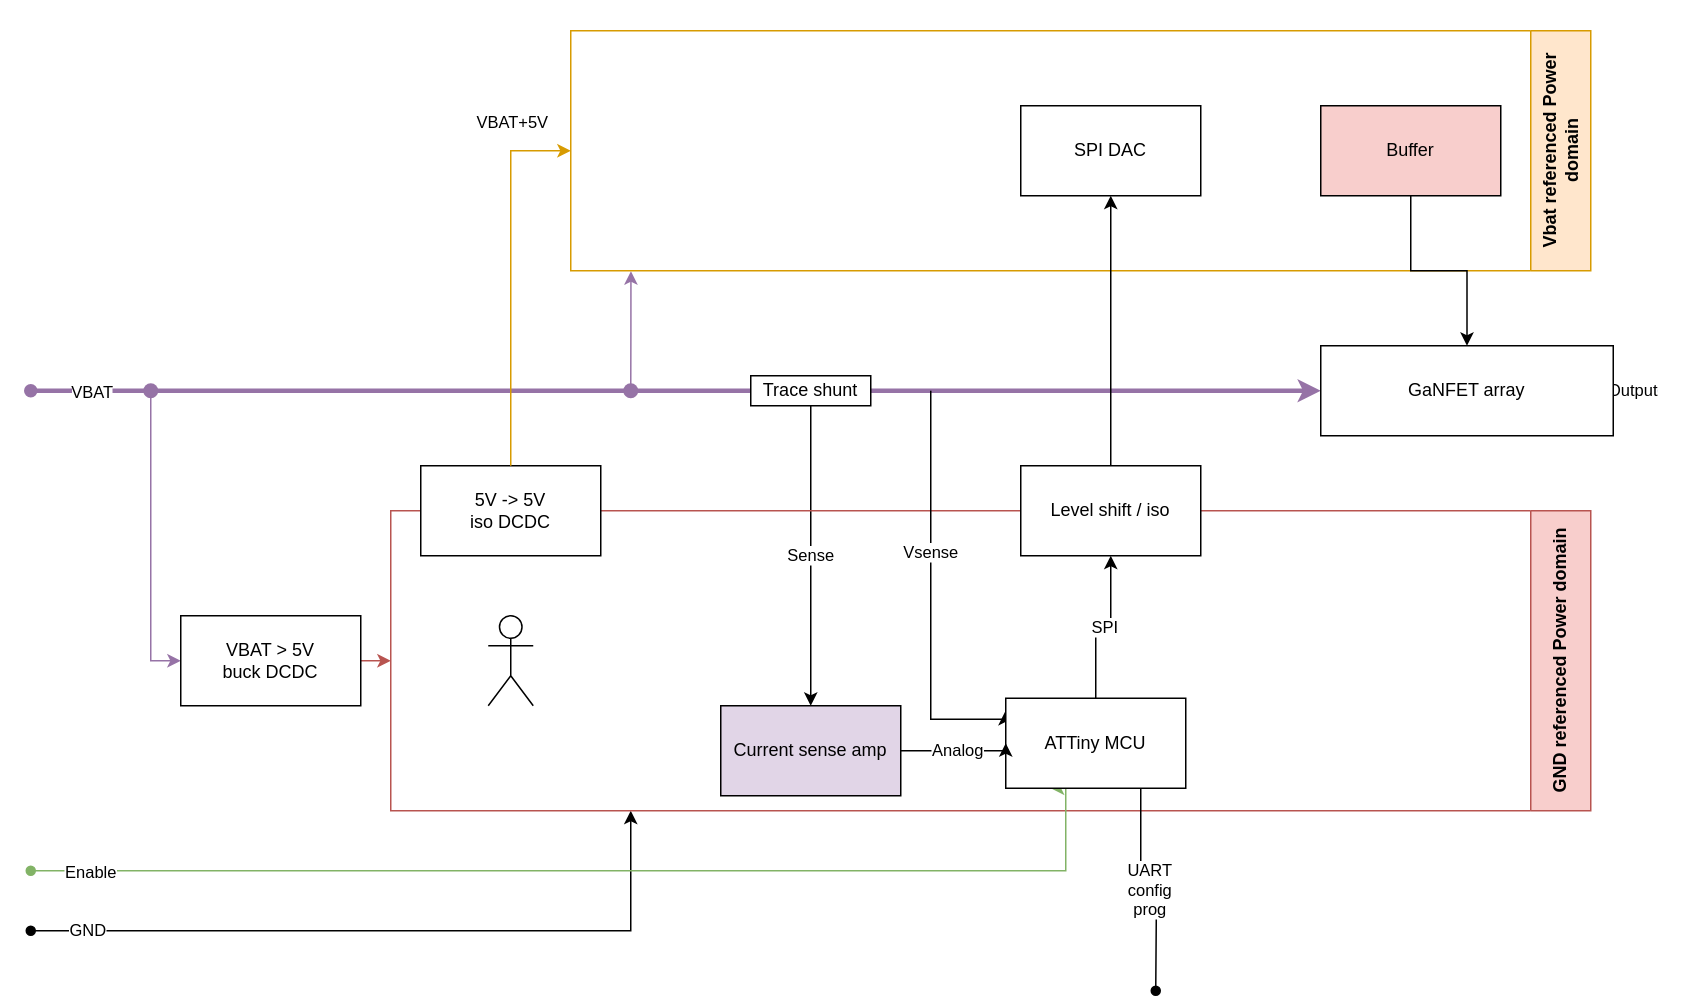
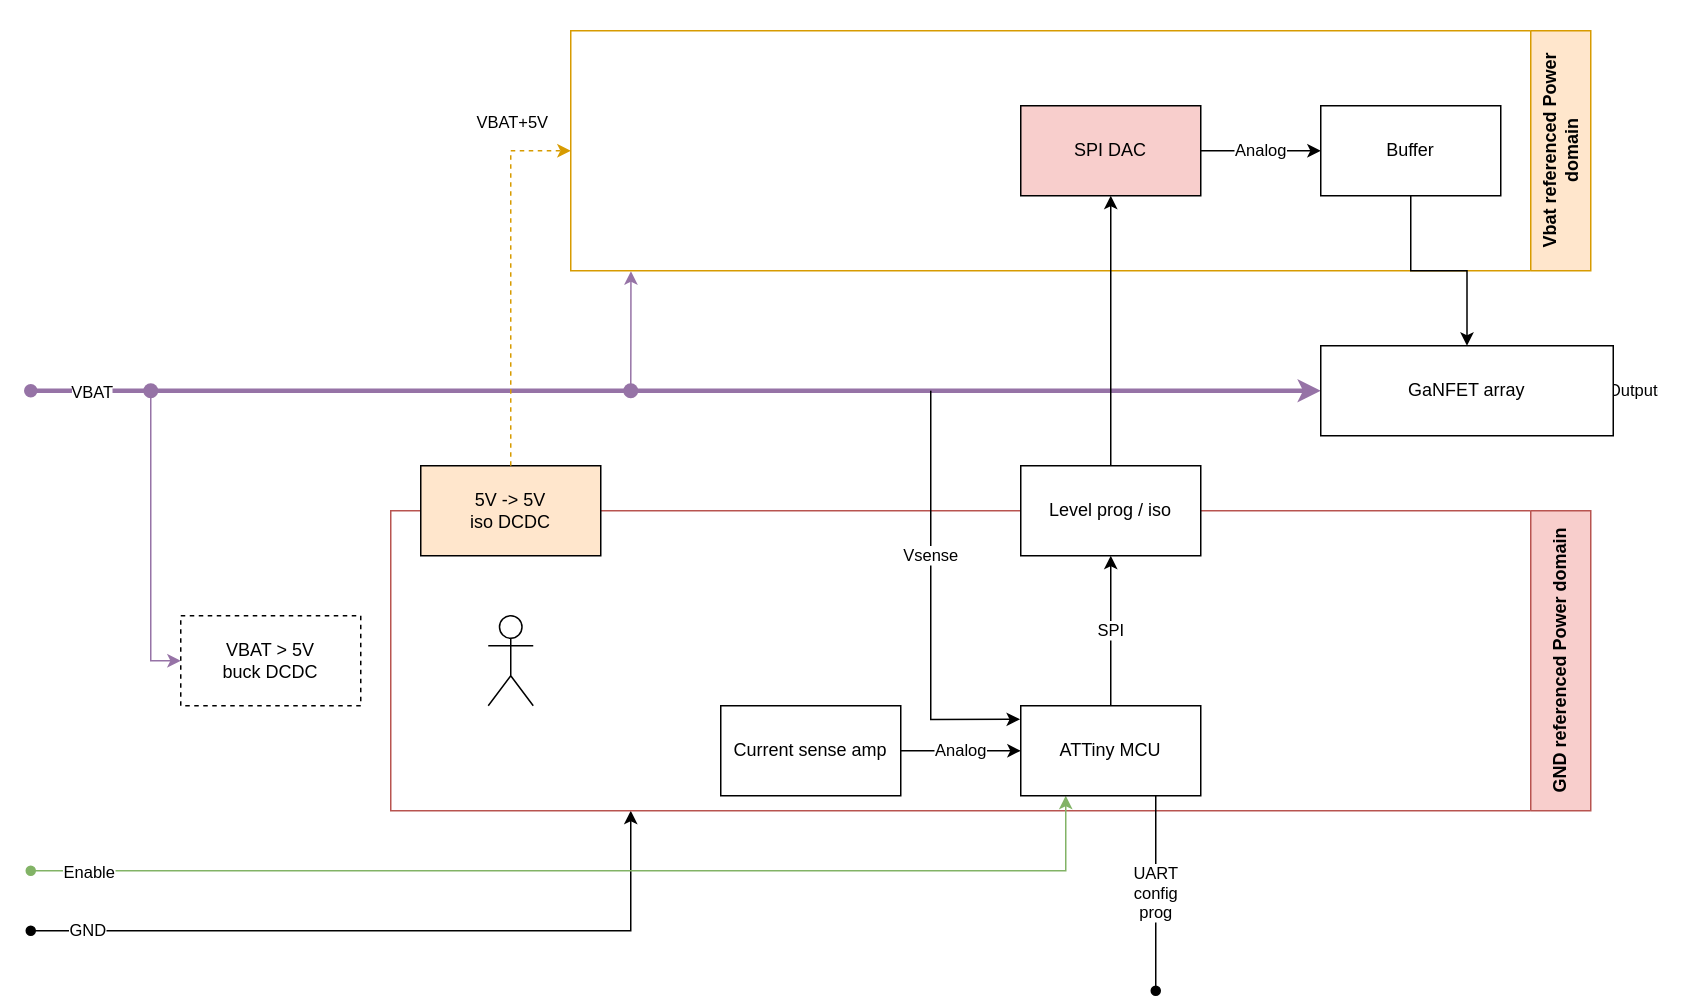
- <mxCell id="23" value="SPI DAC" style="rounded=0;whiteSpace=wrap;html=1;" parent="22" vertex="1"><mxGeometry x="300" y="50" width="120" height="60" as="geometry" /></mxCell>
+ <mxCell id="23" value="SPI DAC" style="rounded=0;whiteSpace=wrap;html=1;fillColor=#f8cecc;" parent="22" vertex="1"><mxGeometry x="300" y="50" width="120" height="60" as="geometry" /></mxCell>
+ <mxCell id="25" value="Analog" style="edgeStyle=orthogonalEdgeStyle;rounded=0;orthogonalLoop=1;jettySize=auto;html=1;exitX=1;exitY=0.5;exitDx=0;exitDy=0;entryX=0;entryY=0.5;entryDx=0;entryDy=0;" parent="22" source="23" target="24" edge="1"><mxGeometry relative="1" as="geometry" /></mxCell>
- <mxCell id="24" value="Buffer" style="rounded=0;whiteSpace=wrap;html=1;fillColor=#f8cecc;" parent="22" vertex="1"><mxGeometry x="500" y="50" width="120" height="60" as="geometry" /></mxCell>
+ <mxCell id="24" value="Buffer" style="rounded=0;whiteSpace=wrap;html=1;" parent="22" vertex="1"><mxGeometry x="500" y="50" width="120" height="60" as="geometry" /></mxCell>
- <mxCell id="33" style="edgeStyle=orthogonalEdgeStyle;rounded=0;orthogonalLoop=1;jettySize=auto;html=1;exitX=0.5;exitY=0;exitDx=0;exitDy=0;fillColor=#ffe6cc;strokeColor=#d79b00;strokeWidth=1;entryX=1;entryY=0.5;entryDx=0;entryDy=0;" parent="1" source="28" target="22" edge="1"><mxGeometry relative="1" as="geometry"><mxPoint x="340" y="180" as="targetPoint" /></mxGeometry></mxCell>
+ <mxCell id="33" style="edgeStyle=orthogonalEdgeStyle;rounded=0;orthogonalLoop=1;jettySize=auto;html=1;exitX=0.5;exitY=0;exitDx=0;exitDy=0;fillColor=#ffe6cc;strokeColor=#d79b00;strokeWidth=1;entryX=1;entryY=0.5;entryDx=0;entryDy=0;dashed=1;" parent="1" source="28" target="22" edge="1"><mxGeometry relative="1" as="geometry"><mxPoint x="340" y="180" as="targetPoint" /></mxGeometry></mxCell>
- <mxCell id="29" value="Trace shunt" style="rounded=0;whiteSpace=wrap;html=1;" parent="1" vertex="1"><mxGeometry x="500" y="250" width="80" height="20" as="geometry" /></mxCell>
- <mxCell id="28" value="5V -&amp;gt; 5V&lt;br&gt;iso DCDC" style="rounded=0;whiteSpace=wrap;html=1;" parent="1" vertex="1"><mxGeometry x="280" y="310" width="120" height="60" as="geometry" /></mxCell>
+ <mxCell id="28" value="5V -&amp;gt; 5V&lt;br&gt;iso DCDC" style="rounded=0;whiteSpace=wrap;html=1;fillColor=#ffe6cc;" parent="1" vertex="1"><mxGeometry x="280" y="310" width="120" height="60" as="geometry" /></mxCell>
- <mxCell id="19" value="Level shift / iso" style="rounded=0;whiteSpace=wrap;html=1;" parent="10" vertex="1"><mxGeometry x="420" y="-30" width="120" height="60" as="geometry" /></mxCell>
+ <mxCell id="19" value="Level prog / iso" style="rounded=0;whiteSpace=wrap;html=1;" parent="10" vertex="1"><mxGeometry x="420" y="-30" width="120" height="60" as="geometry" /></mxCell>
- <mxCell id="2" value="Sense" style="edgeStyle=orthogonalEdgeStyle;rounded=0;orthogonalLoop=1;jettySize=auto;html=1;exitX=0.5;exitY=0;exitDx=0;exitDy=0;startArrow=classic;startFill=1;endArrow=none;endFill=0;entryX=0.5;entryY=1;entryDx=0;entryDy=0;" parent="1" source="18" target="29" edge="1"><mxGeometry relative="1" as="geometry"><mxPoint x="540" y="260" as="targetPoint" /></mxGeometry></mxCell>
- <mxCell id="7" value="VBAT &amp;gt; 5V&lt;br&gt;buck DCDC" style="rounded=0;whiteSpace=wrap;html=1;" parent="1" vertex="1"><mxGeometry x="120" y="410" width="120" height="60" as="geometry" /></mxCell>
+ <mxCell id="7" value="VBAT &amp;gt; 5V&lt;br&gt;buck DCDC" style="rounded=0;whiteSpace=wrap;html=1;dashed=1;" parent="1" vertex="1"><mxGeometry x="120" y="410" width="120" height="60" as="geometry" /></mxCell>
- <mxCell id="5" style="edgeStyle=orthogonalEdgeStyle;rounded=0;orthogonalLoop=1;jettySize=auto;html=1;exitX=1;exitY=0.5;exitDx=0;exitDy=0;entryX=1;entryY=0.5;entryDx=0;entryDy=0;strokeWidth=1;fillColor=#f8cecc;strokeColor=#b85450;" parent="1" source="7" target="10" edge="1"><mxGeometry relative="1" as="geometry" /></mxCell>
- <mxCell id="16" value="ATTiny MCU" style="rounded=0;whiteSpace=wrap;html=1;" parent="10" vertex="1"><mxGeometry x="410" y="125" width="120" height="60" as="geometry" /></mxCell>
+ <mxCell id="16" value="ATTiny MCU" style="rounded=0;whiteSpace=wrap;html=1;" parent="10" vertex="1"><mxGeometry x="420" y="130" width="120" height="60" as="geometry" /></mxCell>
- <mxCell id="18" value="Current sense amp" style="rounded=0;whiteSpace=wrap;html=1;fillColor=#e1d5e7;" parent="10" vertex="1"><mxGeometry x="220" y="130" width="120" height="60" as="geometry" /></mxCell>
+ <mxCell id="18" value="Current sense amp" style="rounded=0;whiteSpace=wrap;html=1;" parent="10" vertex="1"><mxGeometry x="220" y="130" width="120" height="60" as="geometry" /></mxCell>
